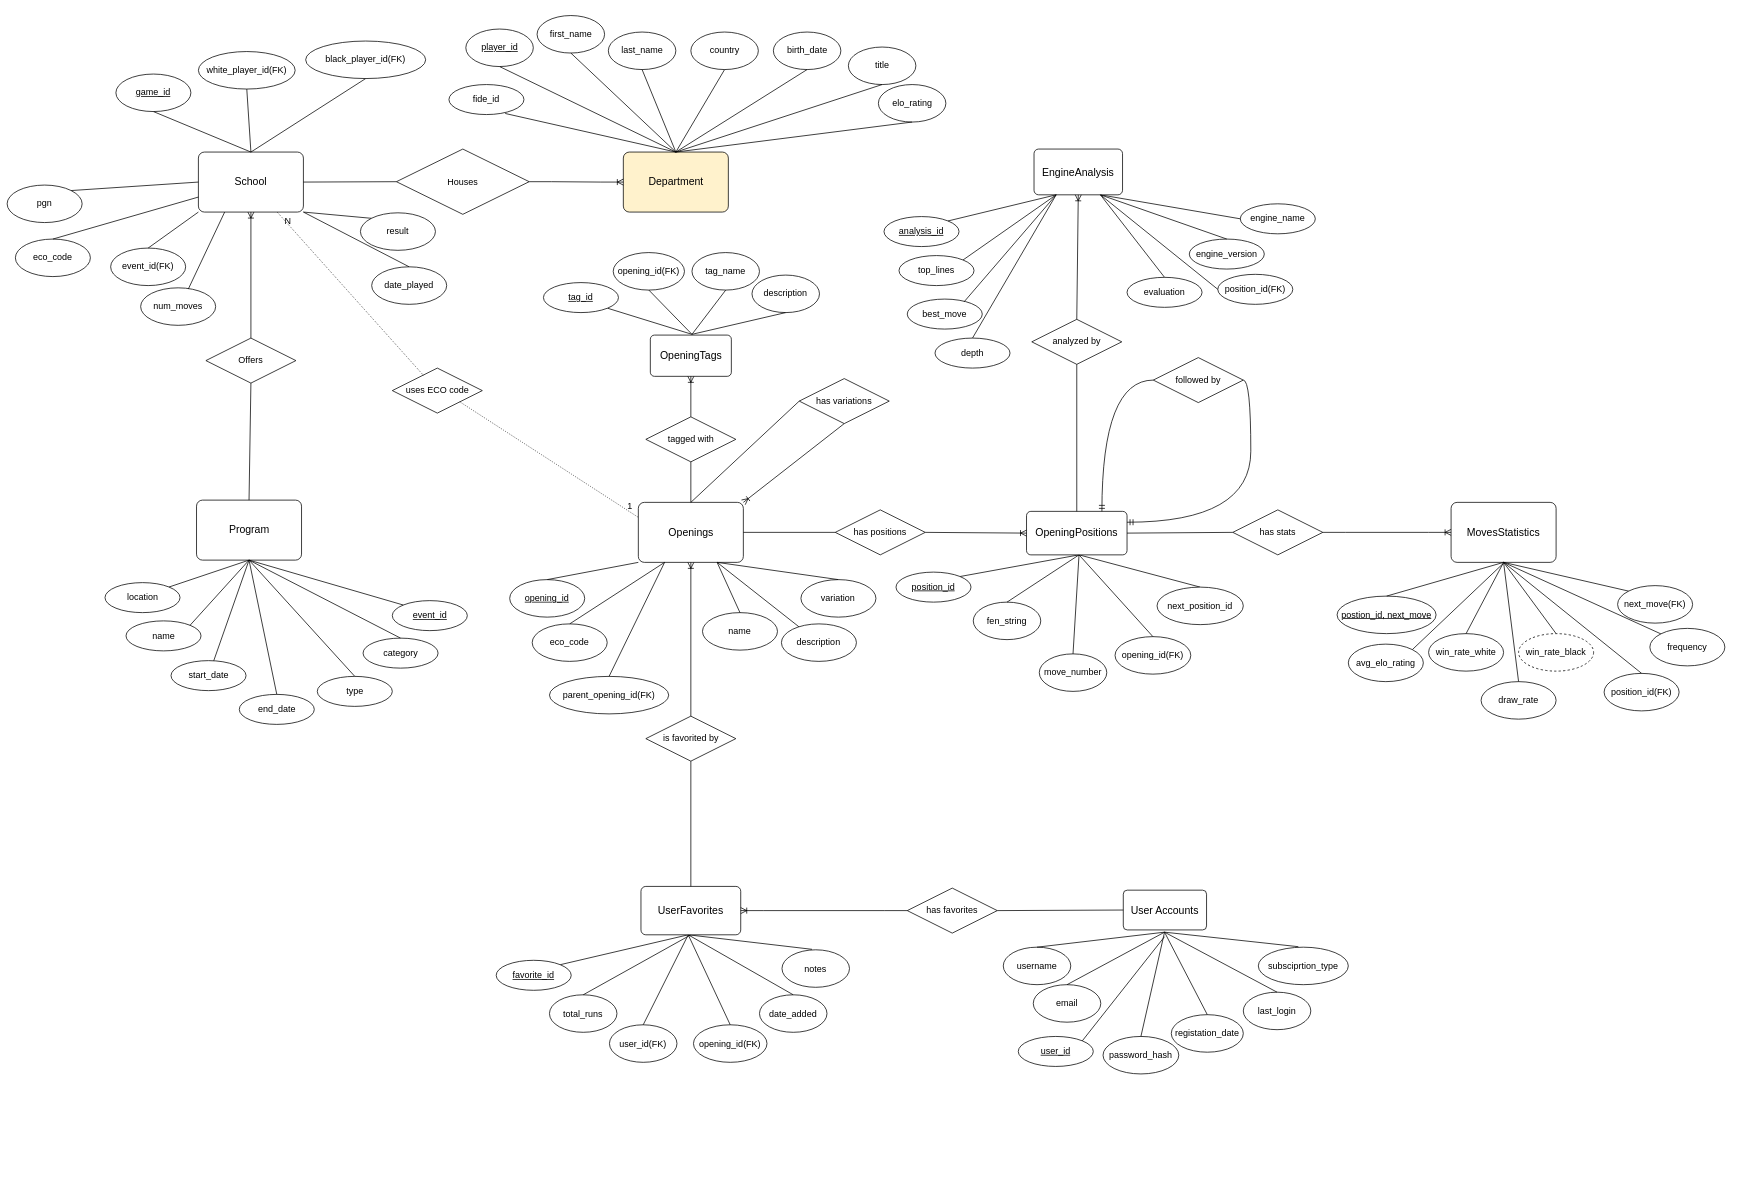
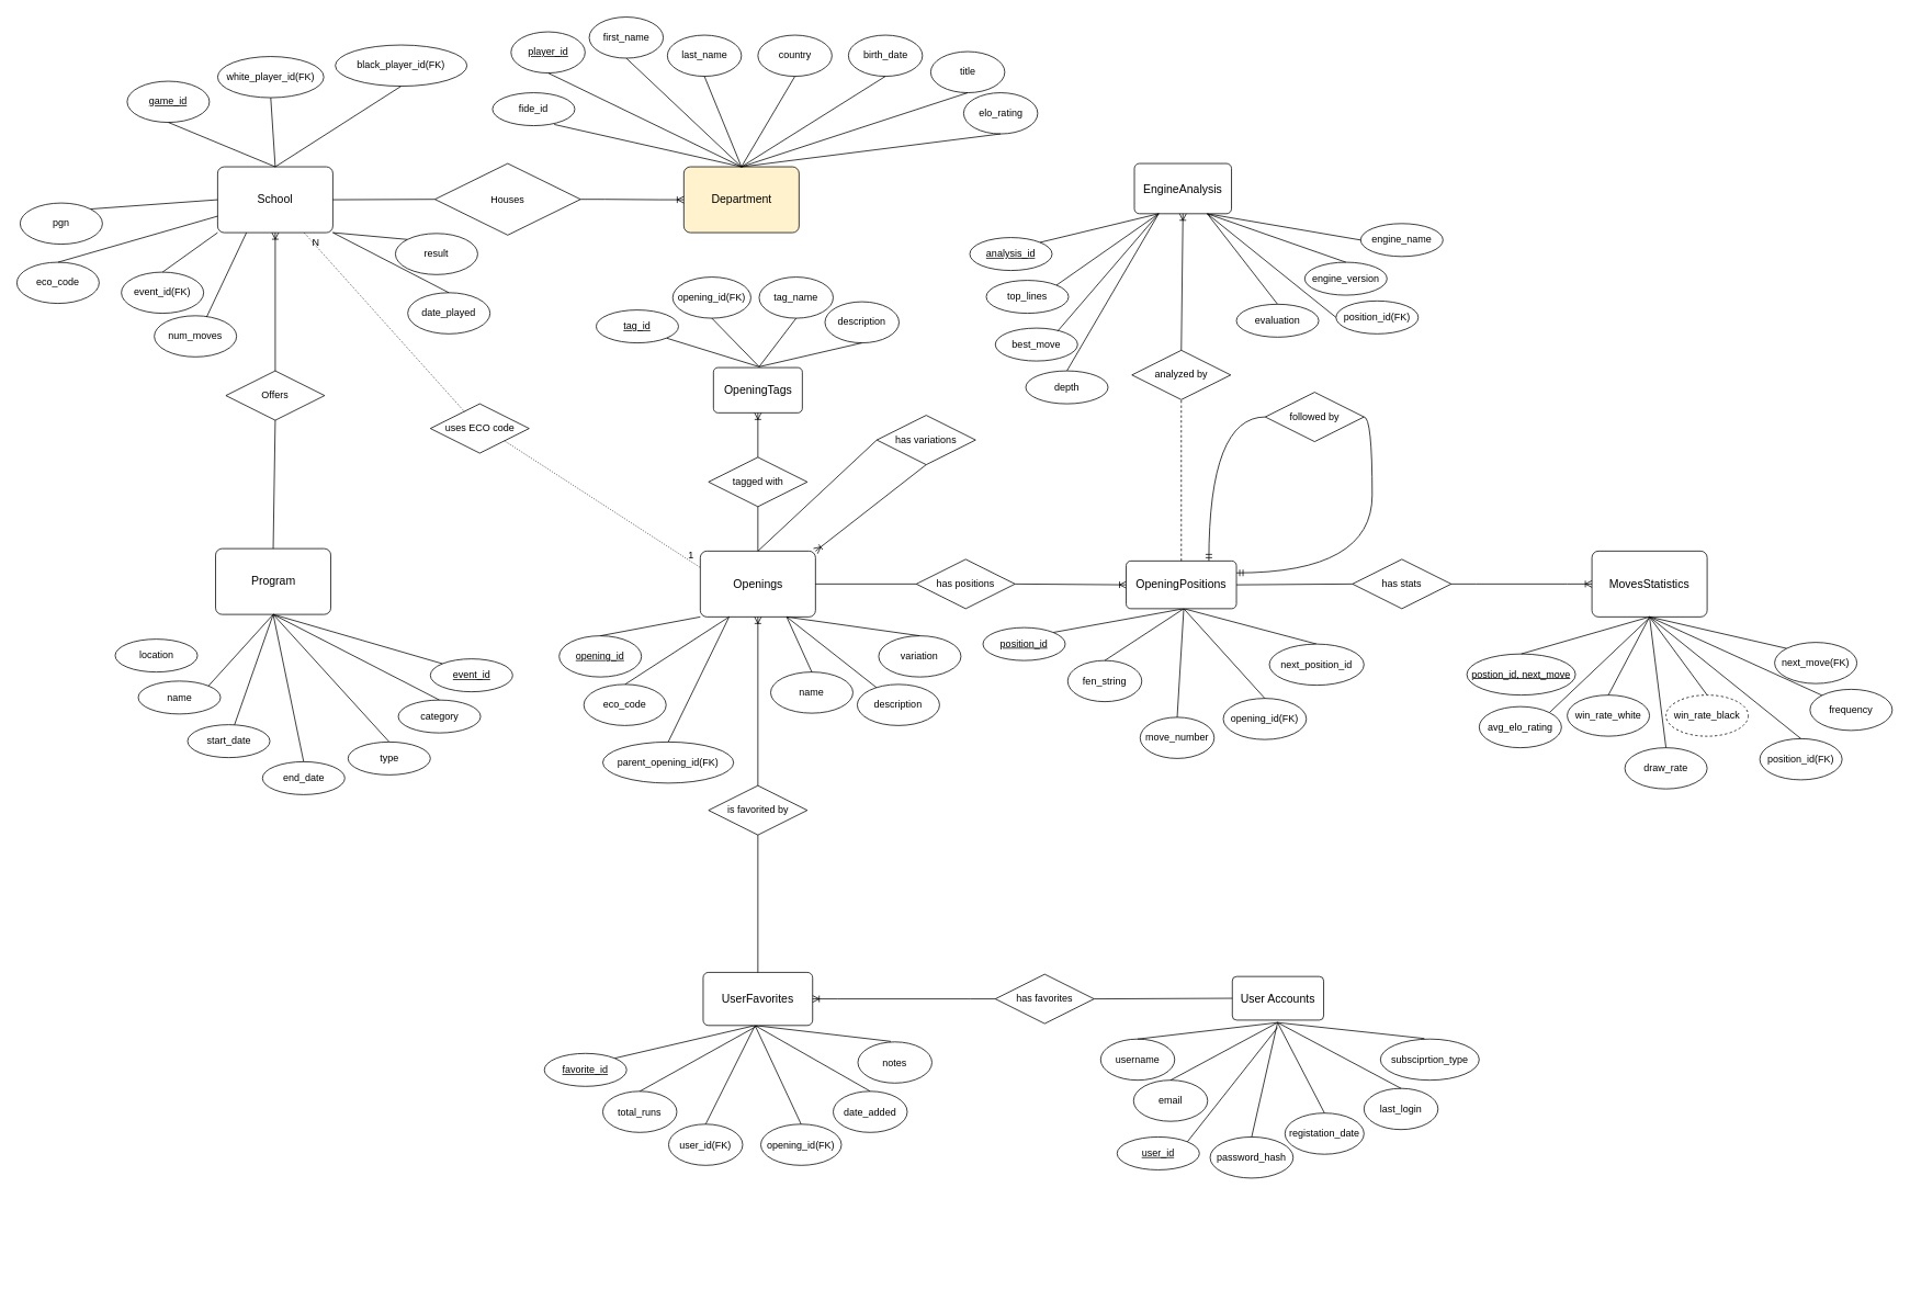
- <mxCell id="126" value="pgn" style="ellipse;whiteSpace=wrap;html=1;align=center;" parent="1" vertex="1"><mxGeometry x="9" y="246" width="100" height="50" as="geometry" /></mxCell>
+ <mxCell id="126" value="pgn" style="ellipse;whiteSpace=wrap;html=1;align=center;" parent="1" vertex="1"><mxGeometry x="24" y="246" width="100" height="50" as="geometry" /></mxCell>
- <mxCell id="174" value="" style="endArrow=none;html=1;rounded=0;exitX=0.5;exitY=0;exitDx=0;exitDy=0;entryX=0.5;entryY=1;entryDx=0;entryDy=0;" parent="1" source="33" target="161" edge="1"><mxGeometry relative="1" as="geometry"><mxPoint x="1318" y="467" as="sourcePoint" /><mxPoint x="1478" y="467" as="targetPoint" /></mxGeometry></mxCell>
+ <mxCell id="174" value="" style="endArrow=none;html=1;rounded=0;exitX=0.5;exitY=0;exitDx=0;exitDy=0;entryX=0.5;entryY=1;entryDx=0;entryDy=0;dashed=1;" parent="1" source="33" target="161" edge="1"><mxGeometry relative="1" as="geometry"><mxPoint x="1318" y="467" as="sourcePoint" /><mxPoint x="1478" y="467" as="targetPoint" /></mxGeometry></mxCell>
- <mxCell id="102" value="" style="endArrow=none;html=1;rounded=0;entryX=0.5;entryY=1;entryDx=0;entryDy=0;exitX=1;exitY=0;exitDx=0;exitDy=0;" parent="1" source="80" target="14" edge="1"><mxGeometry relative="1" as="geometry"><mxPoint x="307.5" y="896" as="sourcePoint" /><mxPoint x="467.5" y="896" as="targetPoint" /></mxGeometry></mxCell>
